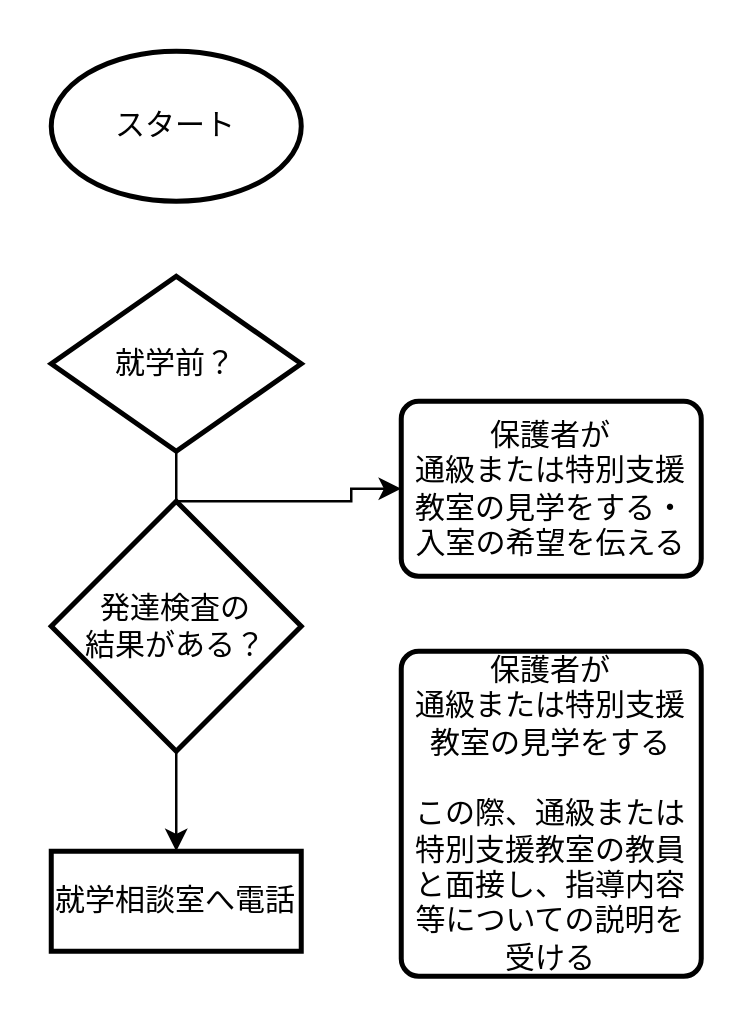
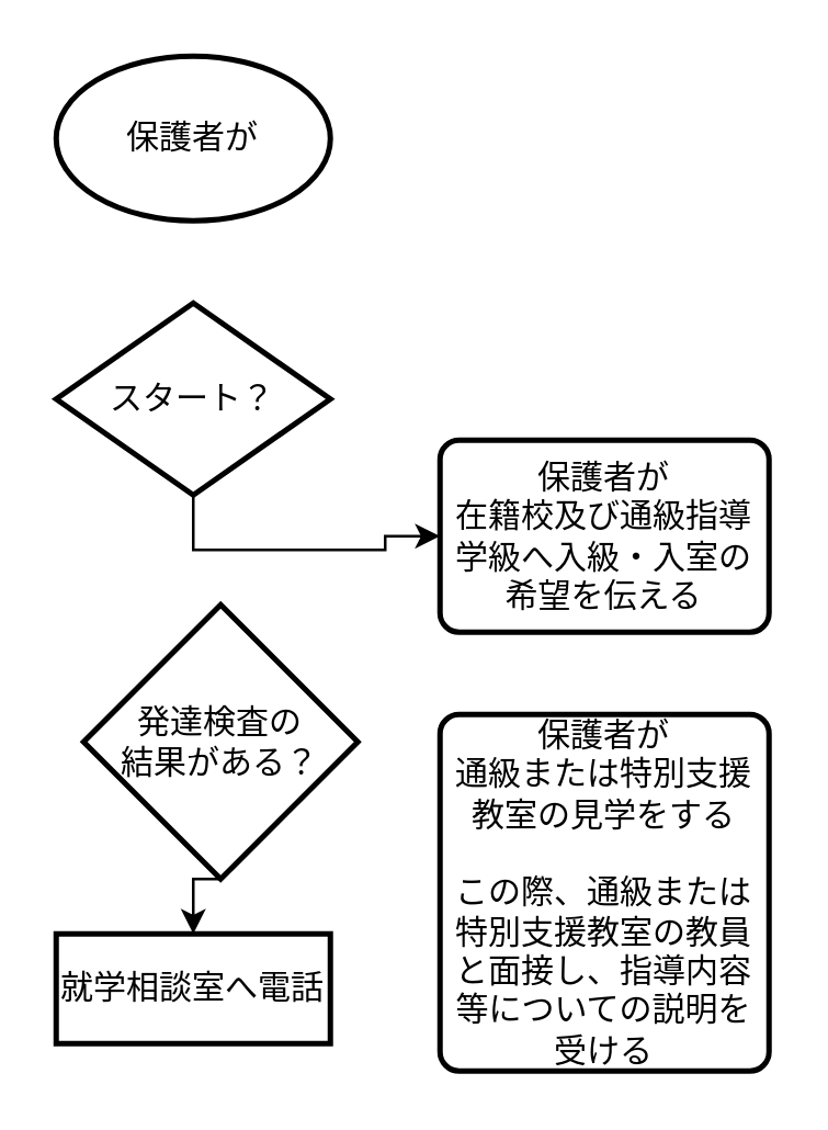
- <mxCell id="2" value="スタート" style="strokeWidth=2;html=1;shape=mxgraph.flowchart.start_1;whiteSpace=wrap;" vertex="1" parent="1"><mxGeometry x="20" y="20" width="100" height="60" as="geometry" /></mxCell>
+ <mxCell id="2" value="保護者が" style="strokeWidth=2;html=1;shape=mxgraph.flowchart.start_1;whiteSpace=wrap;" vertex="1" parent="1"><mxGeometry x="20" y="20" width="100" height="60" as="geometry" /></mxCell>
- <mxCell id="4" value="就学前？" style="strokeWidth=2;html=1;shape=mxgraph.flowchart.decision;whiteSpace=wrap;" vertex="1" parent="1"><mxGeometry x="20" y="110" width="100" height="70" as="geometry" /></mxCell>
+ <mxCell id="4" value="スタート？" style="strokeWidth=2;html=1;shape=mxgraph.flowchart.decision;whiteSpace=wrap;" vertex="1" parent="1"><mxGeometry x="20" y="110" width="100" height="70" as="geometry" /></mxCell>
- <mxCell id="8" value="保護者が&lt;br&gt;通級または特別支援教室の見学をする・入室の希望を伝える" style="rounded=1;whiteSpace=wrap;html=1;absoluteArcSize=1;arcSize=14;strokeWidth=2;" vertex="1" parent="1"><mxGeometry x="160" y="160" width="120" height="70" as="geometry" /></mxCell>
+ <mxCell id="8" value="保護者が&lt;br&gt;在籍校及び通級指導学級へ入級・入室の希望を伝える" style="rounded=1;whiteSpace=wrap;html=1;absoluteArcSize=1;arcSize=14;strokeWidth=2;" vertex="1" parent="1"><mxGeometry x="160" y="160" width="120" height="70" as="geometry" /></mxCell>
- <mxCell id="6" value="発達検査の&lt;br&gt;結果がある？" style="strokeWidth=2;html=1;shape=mxgraph.flowchart.decision;whiteSpace=wrap;" vertex="1" parent="1"><mxGeometry x="20" y="200" width="100" height="100" as="geometry" /></mxCell>
+ <mxCell id="6" value="発達検査の&lt;br&gt;結果がある？" style="strokeWidth=2;html=1;shape=mxgraph.flowchart.decision;whiteSpace=wrap;" vertex="1" parent="1"><mxGeometry x="30" y="220" width="100" height="100" as="geometry" /></mxCell>
